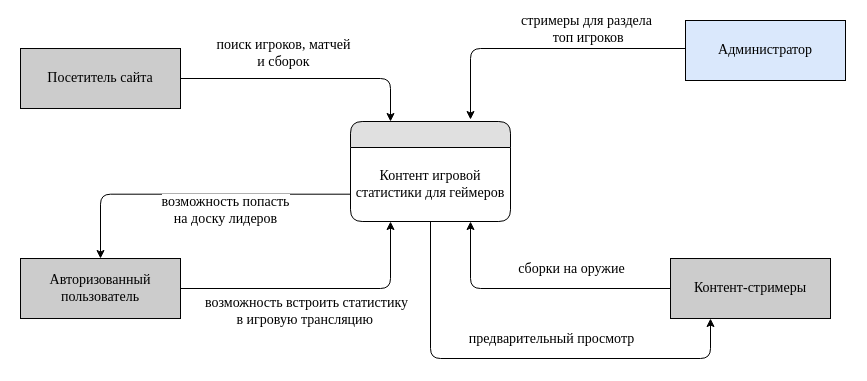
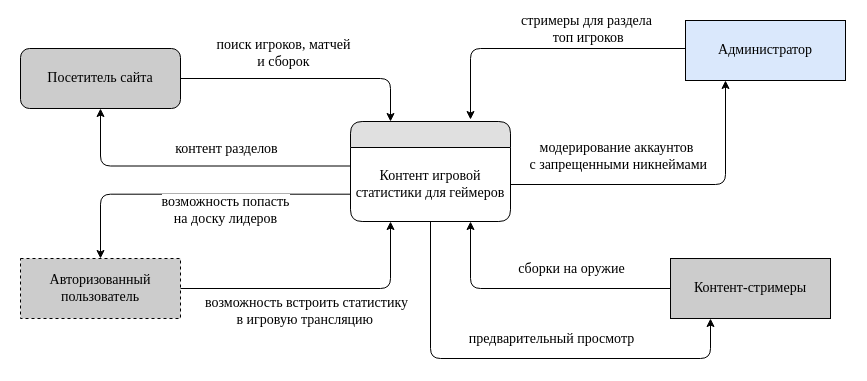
- <mxCell id="2" value="Посетитель сайта" style="rounded=0;whiteSpace=wrap;html=1;shadow=0;glass=0;sketch=0;strokeWidth=1;fontFamily=Comic Sans MS;fontSize=14;fillColor=#CCCCCC;" parent="1" vertex="1"><mxGeometry x="20" y="48.01" width="160" height="60" as="geometry" /></mxCell>
+ <mxCell id="2" value="Посетитель сайта" style="whiteSpace=wrap;html=1;shadow=0;glass=0;sketch=0;strokeWidth=1;fontFamily=Comic Sans MS;fontSize=14;fillColor=#CCCCCC;rounded=1;" parent="1" vertex="1"><mxGeometry x="20" y="48.01" width="160" height="60" as="geometry" /></mxCell>
+ <mxCell id="7" value="" style="endArrow=classic;html=1;fontFamily=Comic Sans MS;fontSize=14;exitX=0;exitY=0.25;exitDx=0;exitDy=0;edgeStyle=orthogonalEdgeStyle;entryX=0.5;entryY=1;entryDx=0;entryDy=0;startArrow=none;startFill=0;endFill=1;" parent="1" source="23" target="2" edge="1"><mxGeometry width="50" height="50" relative="1" as="geometry"><mxPoint x="160" y="51.01" as="sourcePoint" /><mxPoint x="280" y="121.01" as="targetPoint" /></mxGeometry></mxCell>
+ <mxCell id="8" value="контент разделов" style="edgeLabel;html=1;align=center;verticalAlign=middle;resizable=0;points=[];fontSize=14;fontFamily=Comic Sans MS;" parent="7" vertex="1" connectable="0"><mxGeometry x="0.322" y="-1" relative="1" as="geometry"><mxPoint x="78.67" y="-16.5" as="offset" /></mxGeometry></mxCell>
+ <mxCell id="18" value="" style="endArrow=classic;html=1;fontFamily=Comic Sans MS;fontSize=14;entryX=0.25;entryY=1;entryDx=0;entryDy=0;exitX=1;exitY=0.5;exitDx=0;exitDy=0;" parent="1" source="23" target="17" edge="1"><mxGeometry width="50" height="50" relative="1" as="geometry"><mxPoint x="480" y="131.01" as="sourcePoint" /><mxPoint x="710" y="46.01" as="targetPoint" /><Array as="points"><mxPoint x="725" y="184" /></Array></mxGeometry></mxCell>
+ <mxCell id="19" value="модерирование аккаунтов&lt;br&gt;&amp;nbsp;с запрещенными никнеймами" style="edgeLabel;html=1;align=center;verticalAlign=middle;resizable=0;points=[];fontSize=14;fontFamily=Comic Sans MS;" parent="18" vertex="1" connectable="0"><mxGeometry x="0.322" y="-1" relative="1" as="geometry"><mxPoint x="-106" y="-30" as="offset" /></mxGeometry></mxCell>
- <mxCell id="6" value="Авторизованный пользователь" style="rounded=0;whiteSpace=wrap;html=1;shadow=0;glass=0;sketch=0;strokeWidth=1;fontFamily=Comic Sans MS;fontSize=14;fillColor=#CCCCCC;" parent="1" vertex="1"><mxGeometry x="20" y="258.01" width="160" height="60" as="geometry" /></mxCell>
+ <mxCell id="6" value="Авторизованный пользователь" style="rounded=0;whiteSpace=wrap;html=1;shadow=0;glass=0;sketch=0;strokeWidth=1;fontFamily=Comic Sans MS;fontSize=14;fillColor=#CCCCCC;dashed=1;" parent="1" vertex="1"><mxGeometry x="20" y="258.01" width="160" height="60" as="geometry" /></mxCell>
